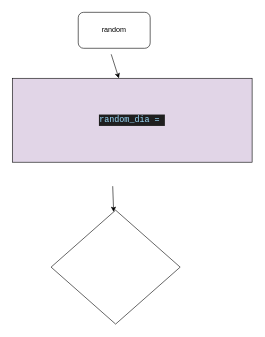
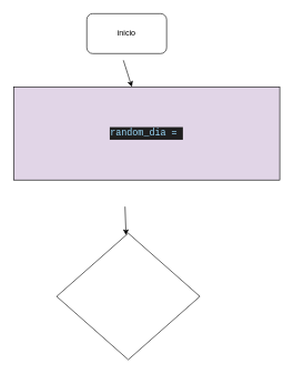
- <mxCell id="5" value="random" style="rounded=1;whiteSpace=wrap;html=1;" vertex="1" parent="1"><mxGeometry x="130" y="20" width="120" height="60" as="geometry" /></mxCell>
+ <mxCell id="5" value="inicio" style="rounded=1;whiteSpace=wrap;html=1;" vertex="1" parent="1"><mxGeometry x="130" y="20" width="120" height="60" as="geometry" /></mxCell>
